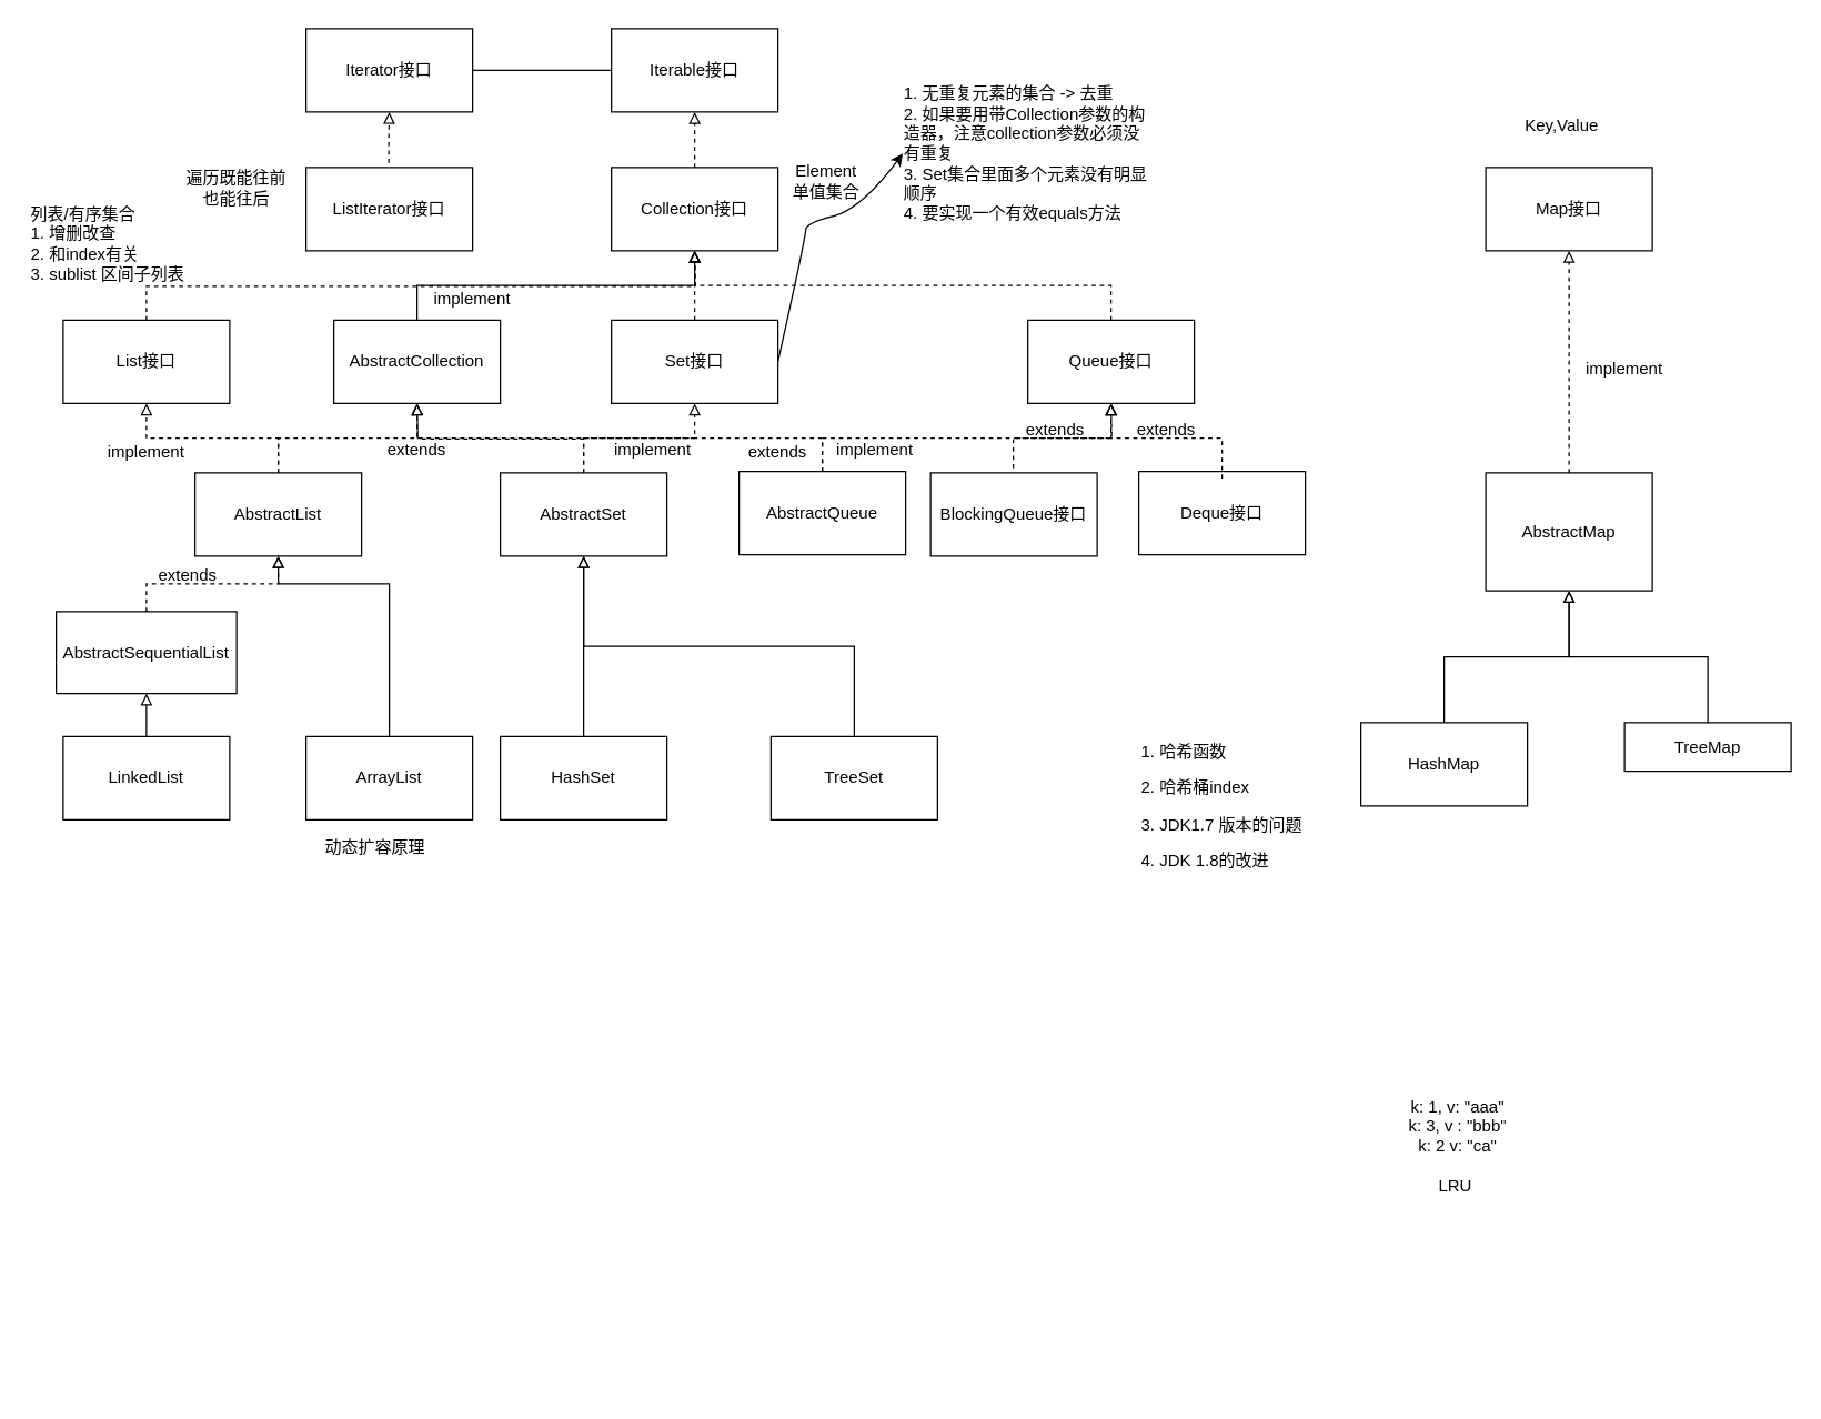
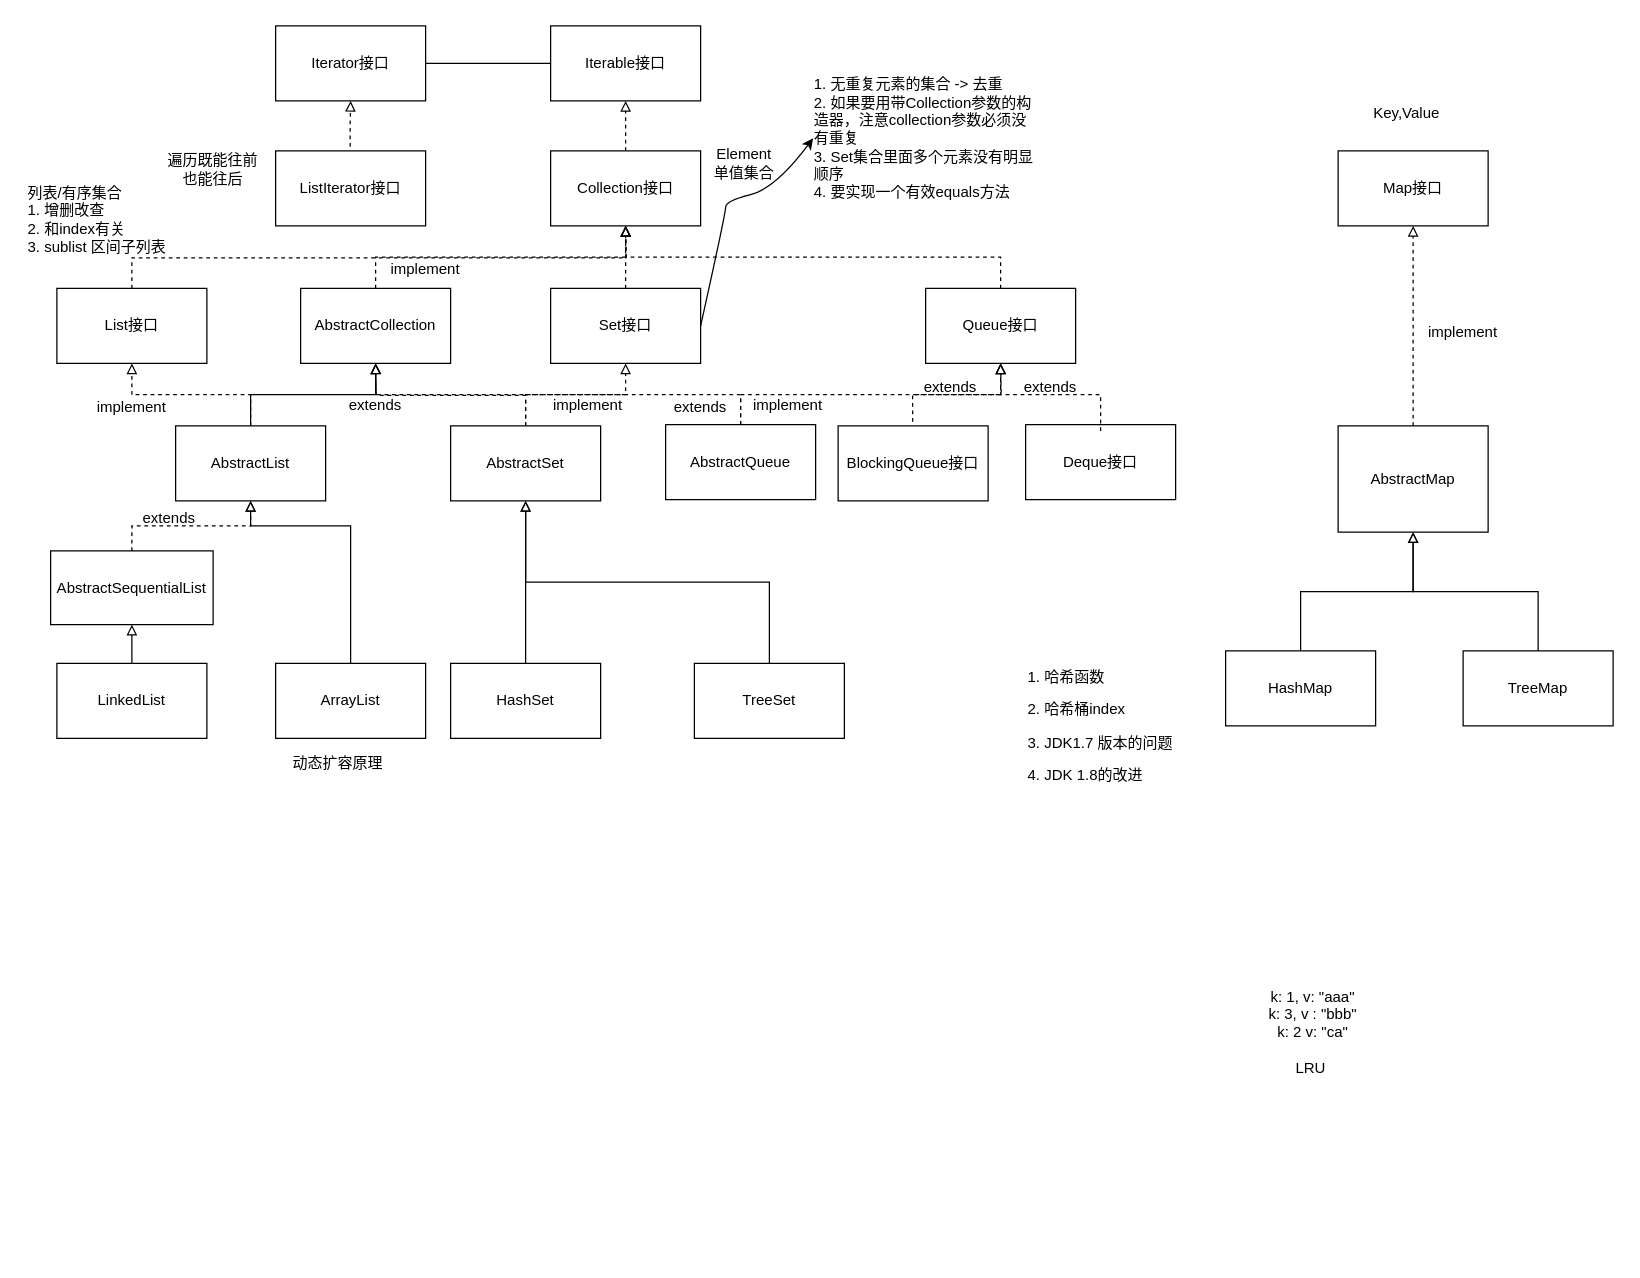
- <mxCell id="32" value="" style="endArrow=block;endFill=0;shadow=0;strokeWidth=1;rounded=0;edgeStyle=orthogonalEdgeStyle;elbow=vertical;dashed=0;exitX=0.5;exitY=0;exitDx=0;exitDy=0;" parent="1" source="33" target="3" edge="1"><mxGeometry width="160" relative="1" as="geometry"><mxPoint x="660" y="230" as="sourcePoint" /><mxPoint x="500" y="190" as="targetPoint" /><Array as="points"><mxPoint x="300" y="205" /><mxPoint x="500" y="205" /></Array></mxGeometry></mxCell>
+ <mxCell id="32" value="" style="endArrow=block;endFill=0;shadow=0;strokeWidth=1;rounded=0;edgeStyle=orthogonalEdgeStyle;elbow=vertical;dashed=1;exitX=0.5;exitY=0;exitDx=0;exitDy=0;" parent="1" source="33" target="3" edge="1"><mxGeometry width="160" relative="1" as="geometry"><mxPoint x="660" y="230" as="sourcePoint" /><mxPoint x="500" y="190" as="targetPoint" /><Array as="points"><mxPoint x="300" y="205" /><mxPoint x="500" y="205" /></Array></mxGeometry></mxCell>
- <mxCell id="36" value="" style="endArrow=block;endFill=0;shadow=0;strokeWidth=1;rounded=0;edgeStyle=orthogonalEdgeStyle;elbow=vertical;dashed=1;exitX=0.5;exitY=0;exitDx=0;exitDy=0;entryX=0.5;entryY=1;entryDx=0;entryDy=0;" parent="1" source="34" target="33" edge="1"><mxGeometry width="160" relative="1" as="geometry"><mxPoint x="270" y="330" as="sourcePoint" /><mxPoint x="340" y="300" as="targetPoint" /></mxGeometry></mxCell>
+ <mxCell id="36" value="" style="endArrow=block;endFill=0;shadow=0;strokeWidth=1;rounded=0;edgeStyle=orthogonalEdgeStyle;elbow=vertical;dashed=0;exitX=0.5;exitY=0;exitDx=0;exitDy=0;entryX=0.5;entryY=1;entryDx=0;entryDy=0;" parent="1" source="34" target="33" edge="1"><mxGeometry width="160" relative="1" as="geometry"><mxPoint x="270" y="330" as="sourcePoint" /><mxPoint x="340" y="300" as="targetPoint" /></mxGeometry></mxCell>
- <mxCell id="59" value="TreeMap" style="rounded=0;whiteSpace=wrap;html=1;" vertex="1" parent="1"><mxGeometry x="1170" y="520" width="120" height="35" as="geometry" /></mxCell>
+ <mxCell id="59" value="TreeMap" style="rounded=0;whiteSpace=wrap;html=1;" vertex="1" parent="1"><mxGeometry x="1170" y="520" width="120" height="60" as="geometry" /></mxCell>
